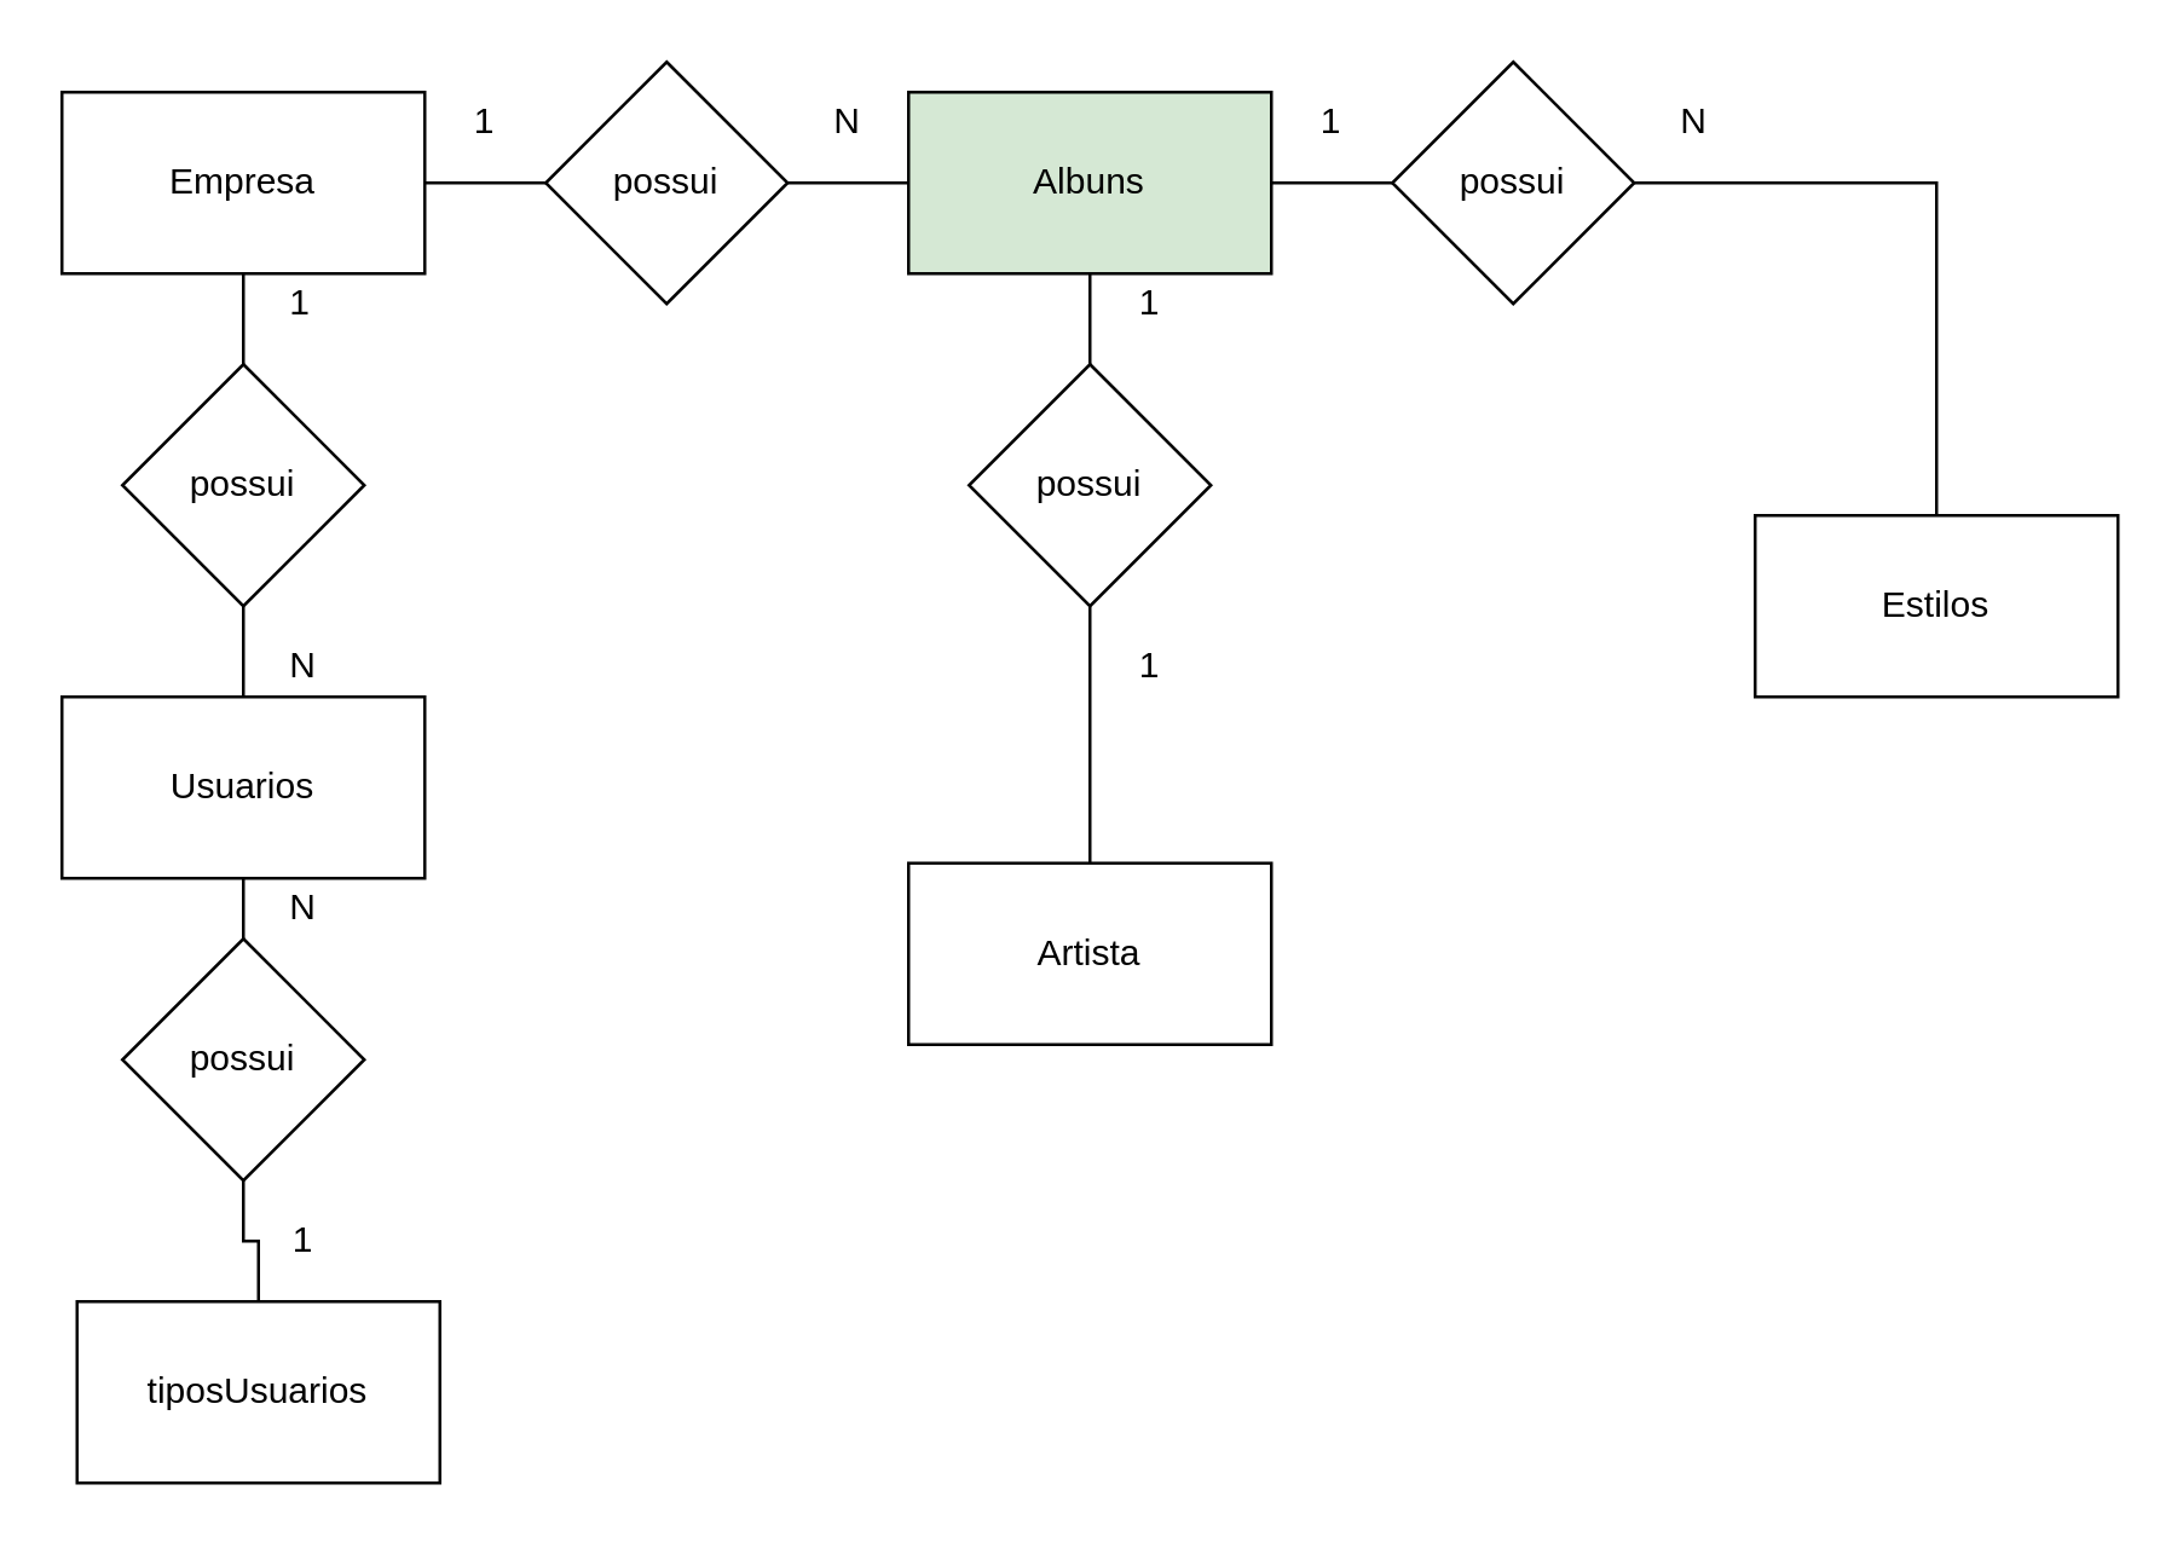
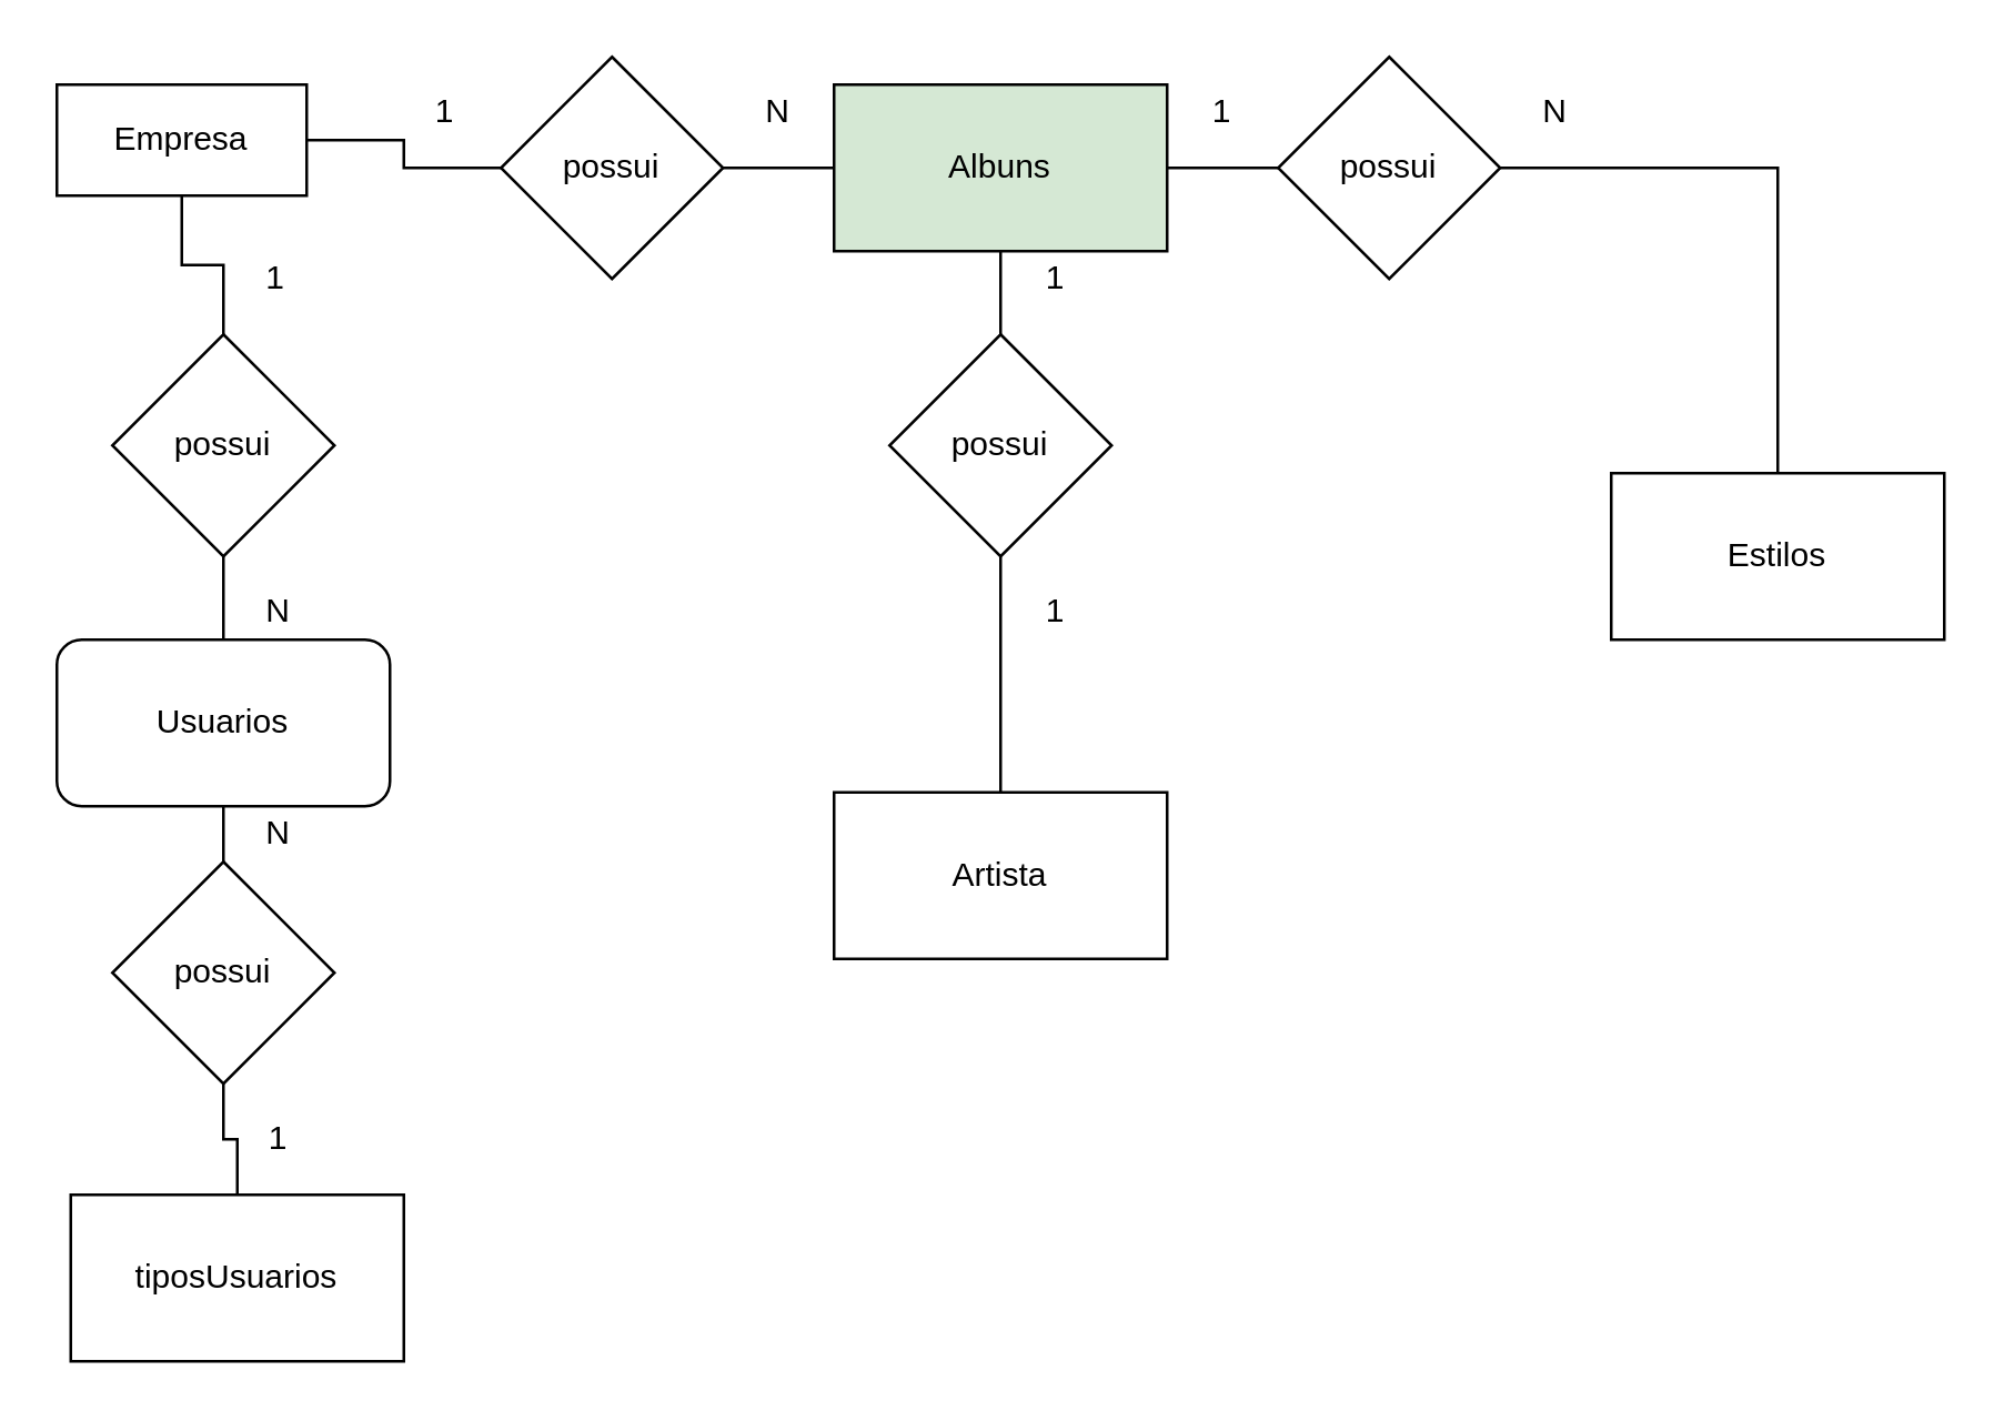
- <mxCell id="4" value="Empresa" style="rounded=0;whiteSpace=wrap;html=1;" vertex="1" parent="1"><mxGeometry x="20" y="30" width="120" height="60" as="geometry" /></mxCell>
+ <mxCell id="4" value="Empresa" style="rounded=0;whiteSpace=wrap;html=1;" vertex="1" parent="1"><mxGeometry x="20" y="30" width="90" height="40" as="geometry" /></mxCell>
- <mxCell id="17" value="Usuarios" style="rounded=0;whiteSpace=wrap;html=1;" vertex="1" parent="1"><mxGeometry x="20" y="230" width="120" height="60" as="geometry" /></mxCell>
+ <mxCell id="17" value="Usuarios" style="whiteSpace=wrap;html=1;rounded=1;" vertex="1" parent="1"><mxGeometry x="20" y="230" width="120" height="60" as="geometry" /></mxCell>
